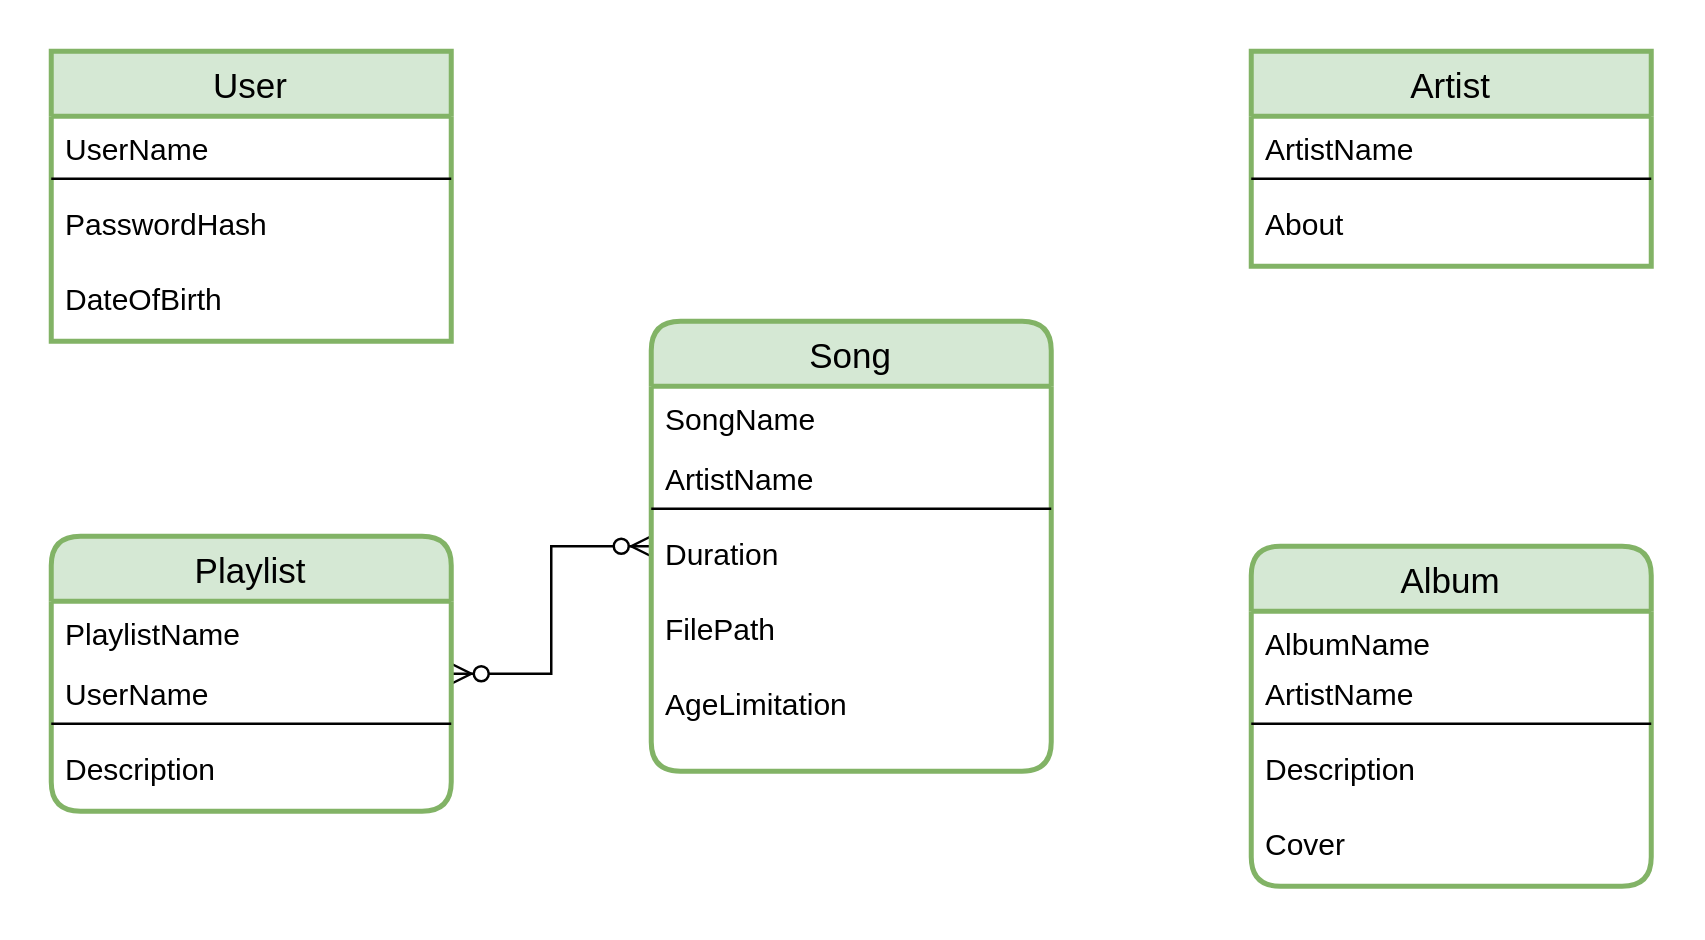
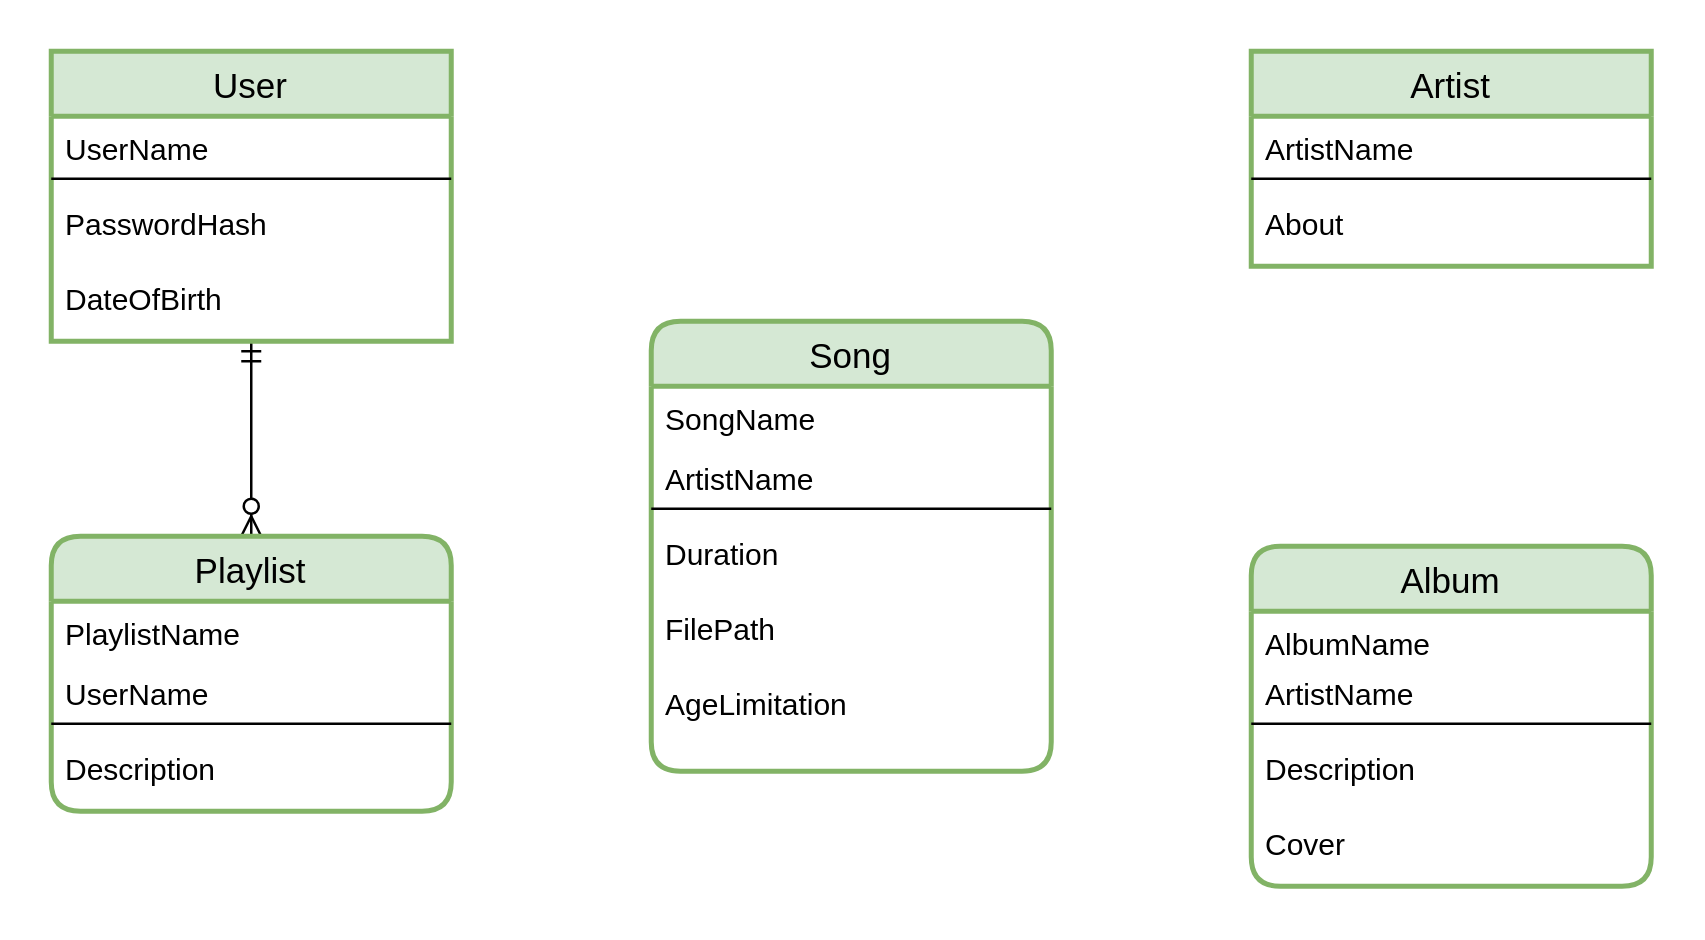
+ <mxCell id="3" value="" style="edgeStyle=orthogonalEdgeStyle;fontSize=12;html=1;endArrow=ERzeroToMany;startArrow=ERmandOne;rounded=0;" parent="1" source="9" target="4" edge="1"><mxGeometry width="100" height="100" relative="1" as="geometry"><mxPoint x="150" y="208" as="sourcePoint" /><mxPoint x="100" y="258" as="targetPoint" /></mxGeometry></mxCell>
- <mxCell id="2" value="" style="edgeStyle=orthogonalEdgeStyle;fontSize=12;html=1;endArrow=ERzeroToMany;endFill=1;startArrow=ERzeroToMany;rounded=0;" parent="1" source="4" target="14" edge="1"><mxGeometry width="100" height="100" relative="1" as="geometry"><mxPoint x="200" y="303" as="sourcePoint" /><mxPoint x="230" y="284" as="targetPoint" /></mxGeometry></mxCell>
